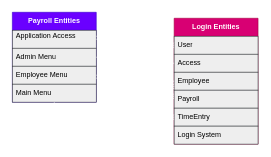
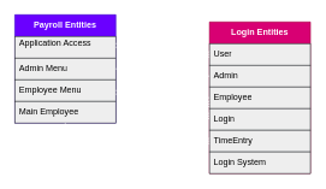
- <mxCell id="9" value="Access" style="text;fillColor=#eeeeee;align=left;verticalAlign=middle;spacingLeft=4;spacingRight=4;overflow=hidden;points=[[0,0.5],[1,0.5]];portConstraint=eastwest;rotatable=0;whiteSpace=wrap;html=1;labelBackgroundColor=none;strokeColor=#36393d;fontColor=#000000;" vertex="1" parent="7"><mxGeometry y="60" width="140" height="30" as="geometry" /></mxCell>
+ <mxCell id="9" value="Admin" style="text;fillColor=#eeeeee;align=left;verticalAlign=middle;spacingLeft=4;spacingRight=4;overflow=hidden;points=[[0,0.5],[1,0.5]];portConstraint=eastwest;rotatable=0;whiteSpace=wrap;html=1;labelBackgroundColor=none;strokeColor=#36393d;fontColor=#000000;" vertex="1" parent="7"><mxGeometry y="60" width="140" height="30" as="geometry" /></mxCell>
- <mxCell id="6" value="Main Menu" style="text;fillColor=#eeeeee;align=left;verticalAlign=middle;spacingLeft=4;spacingRight=4;overflow=hidden;points=[[0,0.5],[1,0.5]];portConstraint=eastwest;rotatable=0;whiteSpace=wrap;html=1;labelBorderColor=none;shadow=0;labelBackgroundColor=none;strokeColor=#36393d;fontColor=#000000;" vertex="1" parent="2"><mxGeometry y="120" width="140" height="30" as="geometry" /></mxCell>
+ <mxCell id="6" value="Main Employee" style="text;fillColor=#eeeeee;align=left;verticalAlign=middle;spacingLeft=4;spacingRight=4;overflow=hidden;points=[[0,0.5],[1,0.5]];portConstraint=eastwest;rotatable=0;whiteSpace=wrap;html=1;labelBorderColor=none;shadow=0;labelBackgroundColor=none;strokeColor=#36393d;fontColor=#000000;" vertex="1" parent="2"><mxGeometry y="120" width="140" height="30" as="geometry" /></mxCell>
- <mxCell id="11" value="Payroll" style="text;fillColor=#eeeeee;align=left;verticalAlign=middle;spacingLeft=4;spacingRight=4;overflow=hidden;points=[[0,0.5],[1,0.5]];portConstraint=eastwest;rotatable=0;whiteSpace=wrap;html=1;labelBackgroundColor=none;strokeColor=#36393d;fontColor=#000000;" vertex="1" parent="7"><mxGeometry y="120" width="140" height="30" as="geometry" /></mxCell>
+ <mxCell id="11" value="Login" style="text;fillColor=#eeeeee;align=left;verticalAlign=middle;spacingLeft=4;spacingRight=4;overflow=hidden;points=[[0,0.5],[1,0.5]];portConstraint=eastwest;rotatable=0;whiteSpace=wrap;html=1;labelBackgroundColor=none;strokeColor=#36393d;fontColor=#000000;" vertex="1" parent="7"><mxGeometry y="120" width="140" height="30" as="geometry" /></mxCell>
